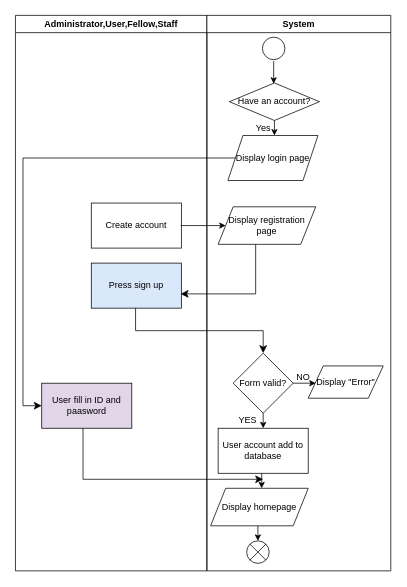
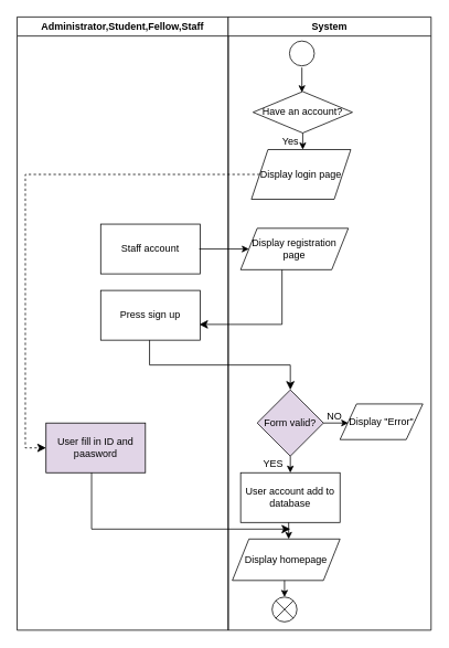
- <mxCell id="20" value="Administrator,User,Fellow,Staff" style="swimlane;whiteSpace=wrap;html=1;" parent="1" vertex="1"><mxGeometry x="20" y="20" width="255" height="740" as="geometry" /></mxCell>
+ <mxCell id="20" value="Administrator,Student,Fellow,Staff" style="swimlane;whiteSpace=wrap;html=1;" parent="1" vertex="1"><mxGeometry x="20" y="20" width="255" height="740" as="geometry" /></mxCell>
- <mxCell id="28" value="" style="edgeStyle=elbowEdgeStyle;elbow=horizontal;endArrow=classic;html=1;curved=0;rounded=0;endSize=8;startSize=8;exitX=0;exitY=0.5;exitDx=0;exitDy=0;entryX=0;entryY=0.5;entryDx=0;entryDy=0;" parent="1" source="23" target="21" edge="1"><mxGeometry width="50" height="50" relative="1" as="geometry"><mxPoint x="260" y="210" as="sourcePoint" /><mxPoint x="45" y="520" as="targetPoint" /><Array as="points"><mxPoint x="30" y="490" /><mxPoint x="45" y="340" /><mxPoint x="50" y="170" /></Array></mxGeometry></mxCell>
+ <mxCell id="28" value="" style="edgeStyle=elbowEdgeStyle;elbow=horizontal;endArrow=classic;html=1;curved=0;rounded=0;endSize=8;startSize=8;exitX=0;exitY=0.5;exitDx=0;exitDy=0;entryX=0;entryY=0.5;entryDx=0;entryDy=0;dashed=1;" parent="1" source="23" target="21" edge="1"><mxGeometry width="50" height="50" relative="1" as="geometry"><mxPoint x="260" y="210" as="sourcePoint" /><mxPoint x="45" y="520" as="targetPoint" /><Array as="points"><mxPoint x="30" y="490" /><mxPoint x="45" y="340" /><mxPoint x="50" y="170" /></Array></mxGeometry></mxCell>
- <mxCell id="3" value="Create account" style="rounded=0;whiteSpace=wrap;html=1;" parent="1" vertex="1"><mxGeometry x="121" y="270" width="120" height="60" as="geometry" /></mxCell>
+ <mxCell id="3" value="Staff account" style="rounded=0;whiteSpace=wrap;html=1;" parent="1" vertex="1"><mxGeometry x="121" y="270" width="120" height="60" as="geometry" /></mxCell>
- <mxCell id="7" value="Press sign up" style="rounded=0;whiteSpace=wrap;html=1;fillColor=#dae8fc;" parent="1" vertex="1"><mxGeometry x="121" y="350" width="120" height="60" as="geometry" /></mxCell>
+ <mxCell id="7" value="Press sign up" style="rounded=0;whiteSpace=wrap;html=1;" parent="1" vertex="1"><mxGeometry x="121" y="350" width="120" height="60" as="geometry" /></mxCell>
- <mxCell id="9" value="Form valid?" style="rhombus;whiteSpace=wrap;html=1;" parent="1" vertex="1"><mxGeometry x="310" y="470" width="80" height="80" as="geometry" /></mxCell>
+ <mxCell id="9" value="Form valid?" style="rhombus;whiteSpace=wrap;html=1;fillColor=#e1d5e7;" parent="1" vertex="1"><mxGeometry x="310" y="470" width="80" height="80" as="geometry" /></mxCell>
